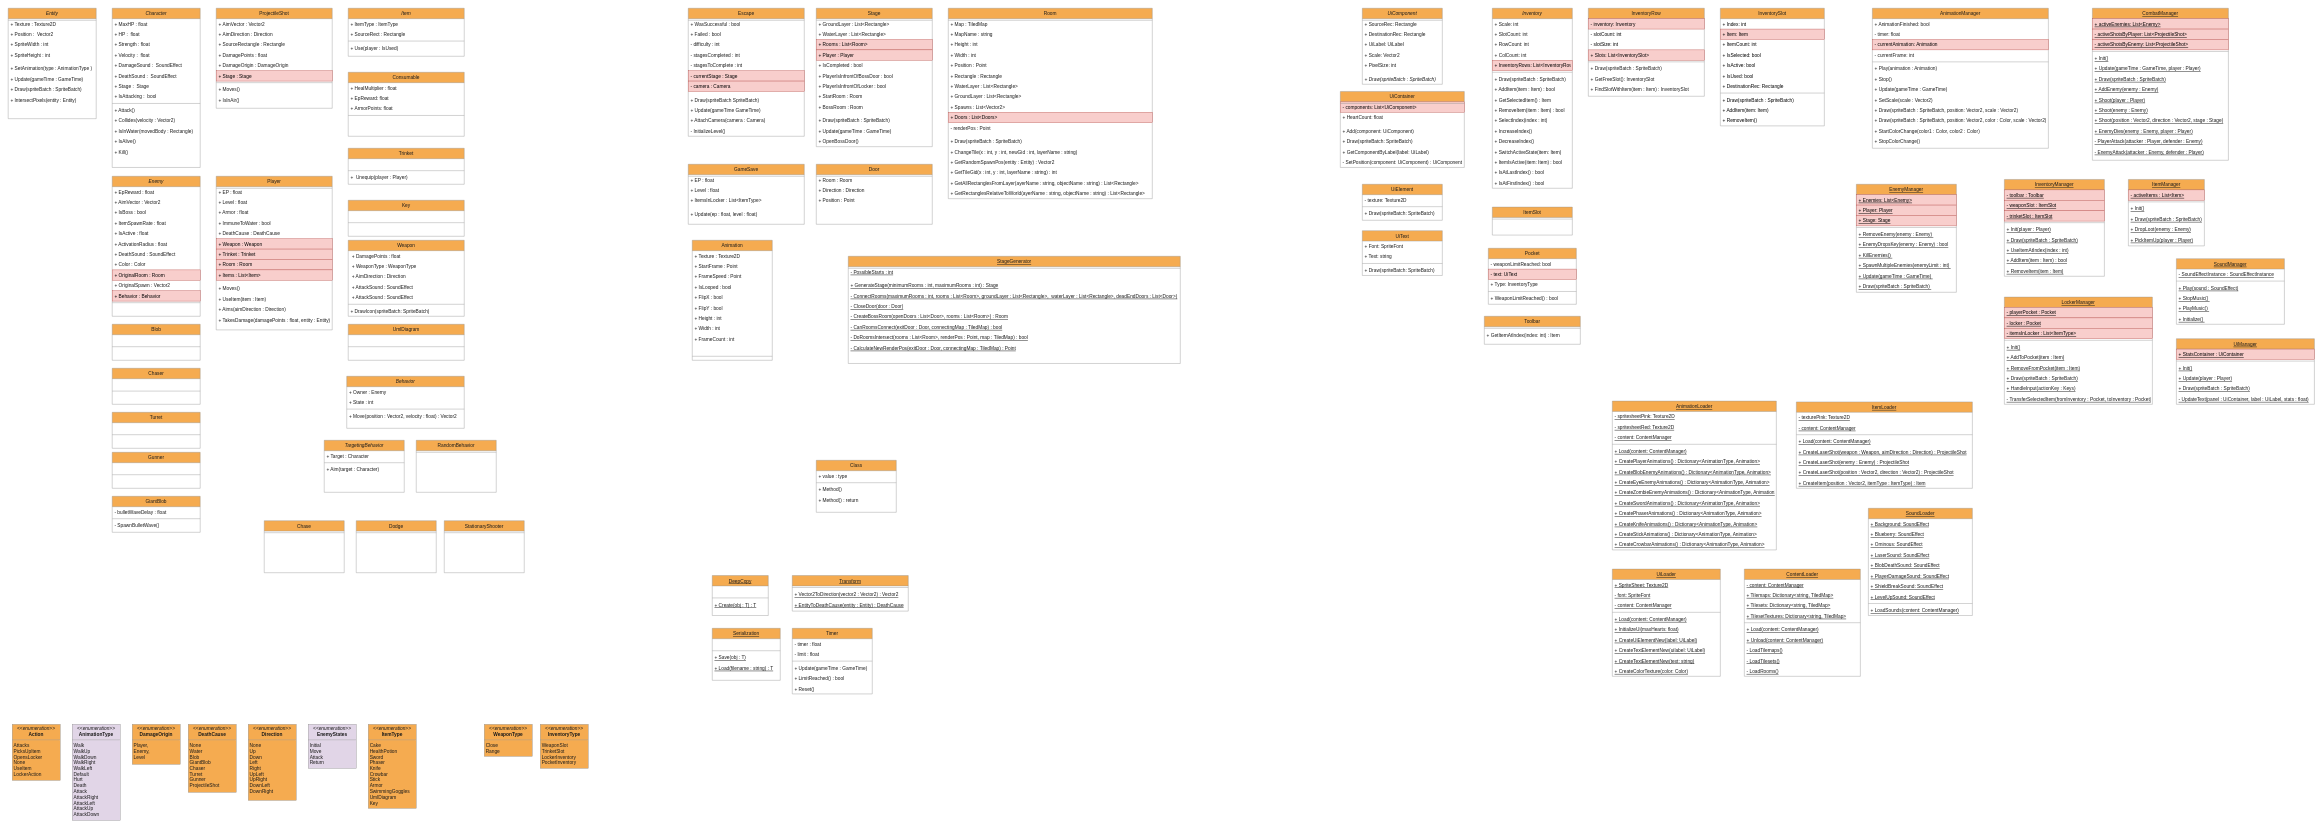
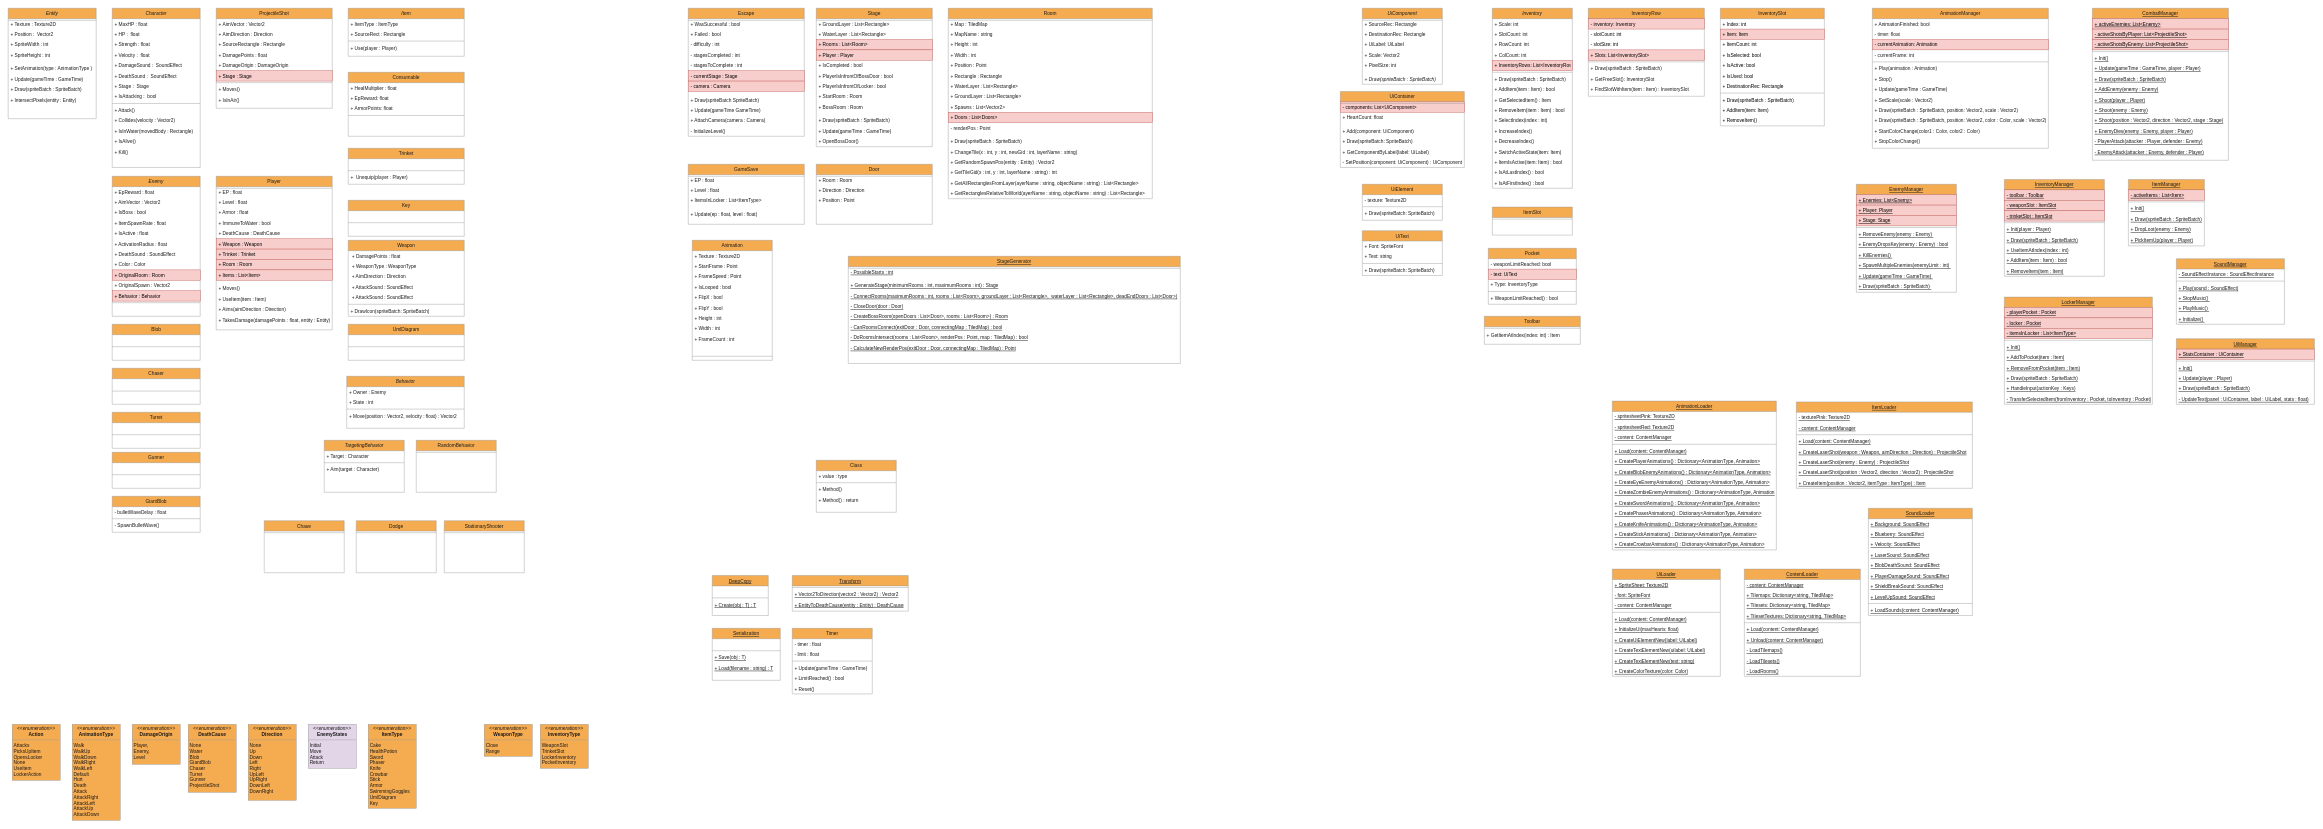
- <mxCell id="85" value="+ Use(player : IsUsed)" style="text;align=left;verticalAlign=top;spacingLeft=4;spacingRight=4;overflow=hidden;rotatable=0;points=[[0,0.5],[1,0.5]];portConstraint=eastwest;labelBackgroundColor=none;fontColor=#1A1A1A;fontStyle=0;movable=0;resizable=0;deletable=0;editable=0;connectable=0;" parent="81" vertex="1"><mxGeometry y="86" width="290" height="26" as="geometry" /></mxCell>
+ <mxCell id="85" value="+ Use(player : Player)" style="text;align=left;verticalAlign=top;spacingLeft=4;spacingRight=4;overflow=hidden;rotatable=0;points=[[0,0.5],[1,0.5]];portConstraint=eastwest;labelBackgroundColor=none;fontColor=#1A1A1A;fontStyle=0;movable=0;resizable=0;deletable=0;editable=0;connectable=0;" parent="81" vertex="1"><mxGeometry y="86" width="290" height="26" as="geometry" /></mxCell>
- <mxCell id="275" value="+ Ominous: SoundEffect" style="text;align=left;verticalAlign=top;spacingLeft=4;spacingRight=4;overflow=hidden;rotatable=0;points=[[0,0.5],[1,0.5]];portConstraint=eastwest;labelBackgroundColor=none;fontColor=#1A1A1A;movable=0;resizable=0;deletable=0;editable=0;connectable=0;fontStyle=4" parent="272" vertex="1"><mxGeometry y="78" width="260" height="26" as="geometry" /></mxCell>
+ <mxCell id="275" value="+ Velocity: SoundEffect" style="text;align=left;verticalAlign=top;spacingLeft=4;spacingRight=4;overflow=hidden;rotatable=0;points=[[0,0.5],[1,0.5]];portConstraint=eastwest;labelBackgroundColor=none;fontColor=#1A1A1A;movable=0;resizable=0;deletable=0;editable=0;connectable=0;fontStyle=4" parent="272" vertex="1"><mxGeometry y="78" width="260" height="26" as="geometry" /></mxCell>
- <mxCell id="186" value="&lt;p style=&quot;margin:0px;margin-top:4px;text-align:center;&quot;&gt;&lt;i&gt;&amp;lt;&amp;lt;enumeration&amp;gt;&amp;gt;&lt;/i&gt;&lt;br&gt;&lt;b&gt;AnimationType&lt;/b&gt;&lt;br&gt;&lt;/p&gt;&lt;hr size=&quot;1&quot;&gt;&lt;p style=&quot;margin:0px;margin-left:4px;&quot;&gt;Walk&lt;/p&gt;&lt;p style=&quot;margin:0px;margin-left:4px;&quot;&gt;WalkUp&lt;/p&gt;&lt;p style=&quot;margin:0px;margin-left:4px;&quot;&gt;WalkDown&lt;/p&gt;&lt;p style=&quot;margin:0px;margin-left:4px;&quot;&gt;WalkRight&lt;/p&gt;&lt;p style=&quot;margin:0px;margin-left:4px;&quot;&gt;WalkLeft&lt;/p&gt;&lt;p style=&quot;margin:0px;margin-left:4px;&quot;&gt;Default&lt;/p&gt;&lt;p style=&quot;margin:0px;margin-left:4px;&quot;&gt;Hurt&lt;/p&gt;&lt;p style=&quot;margin:0px;margin-left:4px;&quot;&gt;Death&lt;/p&gt;&lt;p style=&quot;margin:0px;margin-left:4px;&quot;&gt;Attack&lt;/p&gt;&lt;p style=&quot;margin:0px;margin-left:4px;&quot;&gt;AttackRight&lt;/p&gt;&lt;p style=&quot;margin:0px;margin-left:4px;&quot;&gt;AttackLeft&lt;/p&gt;&lt;p style=&quot;margin:0px;margin-left:4px;&quot;&gt;AttackUp&lt;/p&gt;&lt;p style=&quot;margin:0px;margin-left:4px;&quot;&gt;AttackDown&lt;/p&gt;" style="verticalAlign=top;align=left;overflow=fill;fontSize=12;fontFamily=Helvetica;html=1;strokeColor=#909090;fontColor=#1A1A1A;fillColor=#e1d5e7;" parent="1" vertex="1"><mxGeometry x="180" y="1810" width="120" height="240" as="geometry" /></mxCell>
+ <mxCell id="186" value="&lt;p style=&quot;margin:0px;margin-top:4px;text-align:center;&quot;&gt;&lt;i&gt;&amp;lt;&amp;lt;enumeration&amp;gt;&amp;gt;&lt;/i&gt;&lt;br&gt;&lt;b&gt;AnimationType&lt;/b&gt;&lt;br&gt;&lt;/p&gt;&lt;hr size=&quot;1&quot;&gt;&lt;p style=&quot;margin:0px;margin-left:4px;&quot;&gt;Walk&lt;/p&gt;&lt;p style=&quot;margin:0px;margin-left:4px;&quot;&gt;WalkUp&lt;/p&gt;&lt;p style=&quot;margin:0px;margin-left:4px;&quot;&gt;WalkDown&lt;/p&gt;&lt;p style=&quot;margin:0px;margin-left:4px;&quot;&gt;WalkRight&lt;/p&gt;&lt;p style=&quot;margin:0px;margin-left:4px;&quot;&gt;WalkLeft&lt;/p&gt;&lt;p style=&quot;margin:0px;margin-left:4px;&quot;&gt;Default&lt;/p&gt;&lt;p style=&quot;margin:0px;margin-left:4px;&quot;&gt;Hurt&lt;/p&gt;&lt;p style=&quot;margin:0px;margin-left:4px;&quot;&gt;Death&lt;/p&gt;&lt;p style=&quot;margin:0px;margin-left:4px;&quot;&gt;Attack&lt;/p&gt;&lt;p style=&quot;margin:0px;margin-left:4px;&quot;&gt;AttackRight&lt;/p&gt;&lt;p style=&quot;margin:0px;margin-left:4px;&quot;&gt;AttackLeft&lt;/p&gt;&lt;p style=&quot;margin:0px;margin-left:4px;&quot;&gt;AttackUp&lt;/p&gt;&lt;p style=&quot;margin:0px;margin-left:4px;&quot;&gt;AttackDown&lt;/p&gt;" style="verticalAlign=top;align=left;overflow=fill;fontSize=12;fontFamily=Helvetica;html=1;strokeColor=#909090;fontColor=#1A1A1A;fillColor=#F5AB50;" parent="1" vertex="1"><mxGeometry x="180" y="1810" width="120" height="240" as="geometry" /></mxCell>
